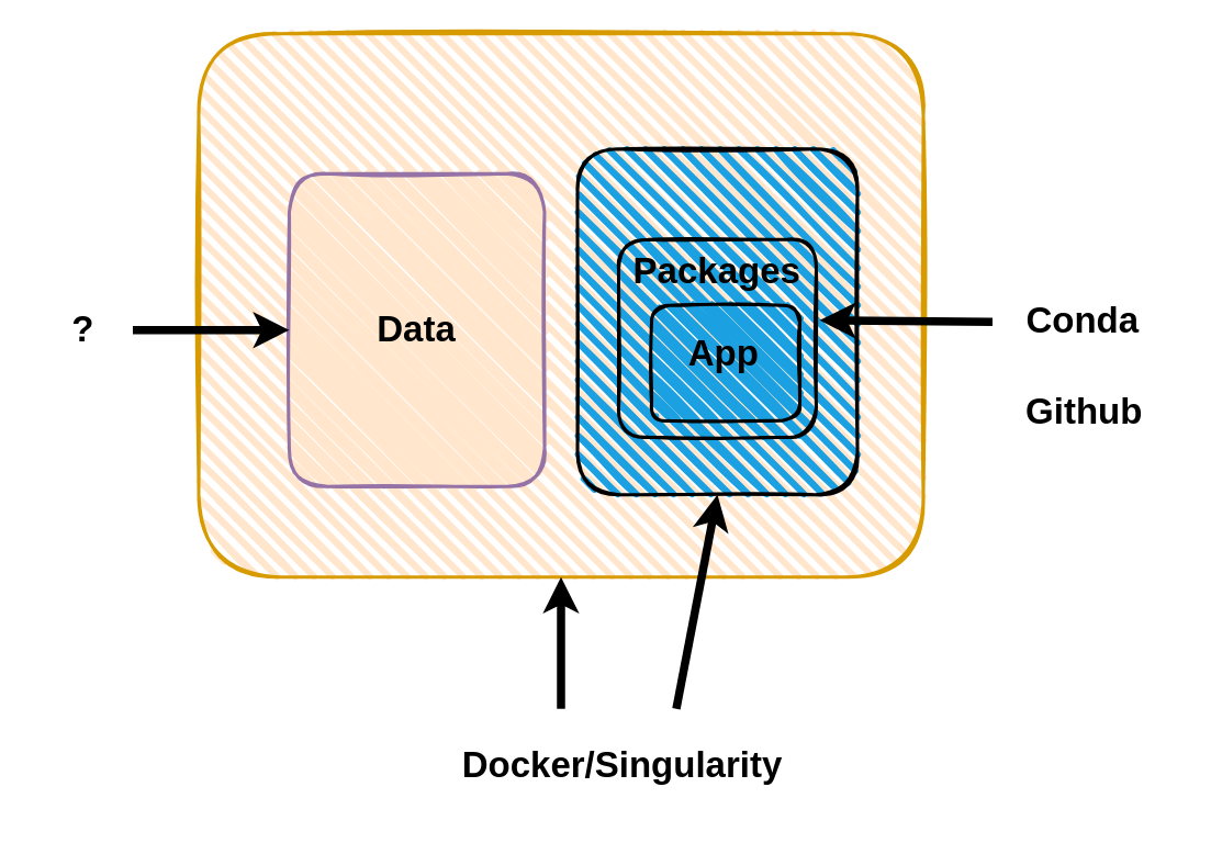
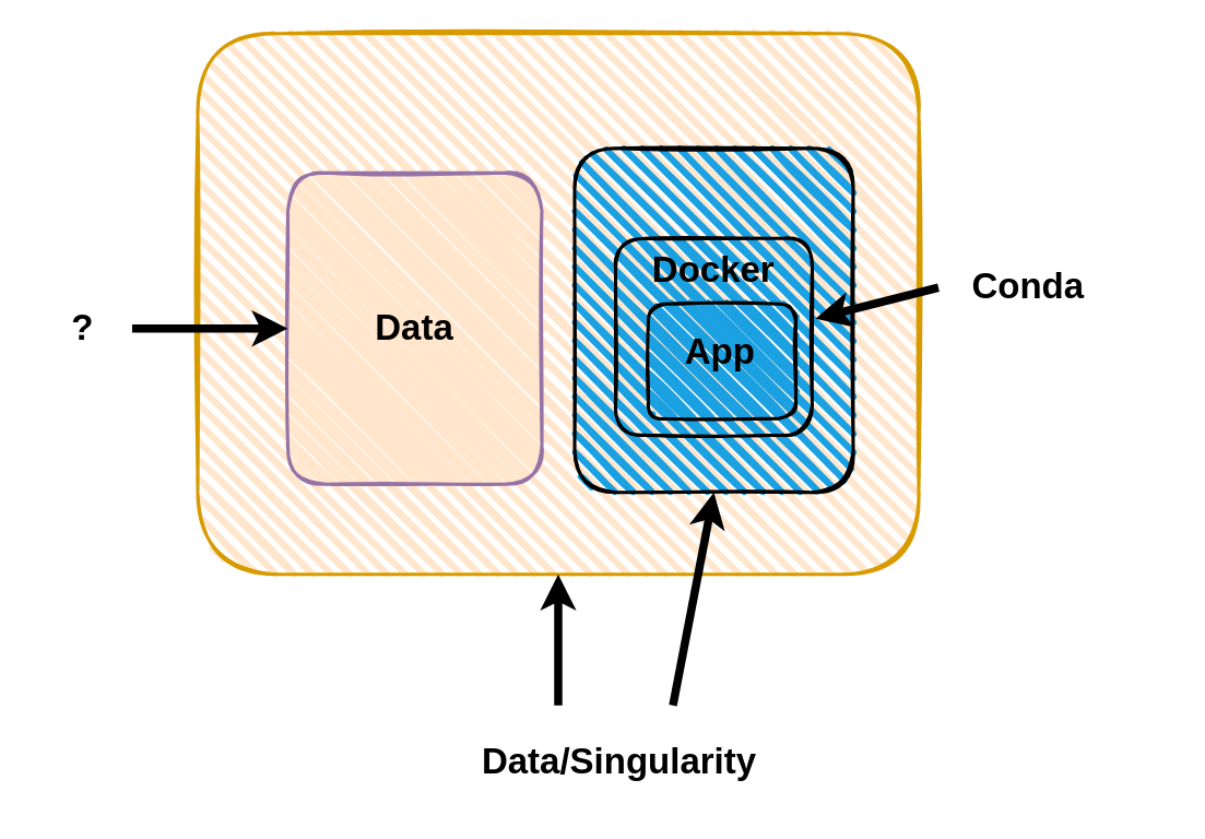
- <mxCell id="6" value="&lt;b&gt;&lt;font style=&quot;font-size: 22px&quot;&gt;Packages&lt;/font&gt;&lt;/b&gt;" style="text;html=1;strokeColor=none;fillColor=none;align=center;verticalAlign=middle;whiteSpace=wrap;rounded=0;" parent="1" vertex="1"><mxGeometry x="365" y="155" width="140" height="20" as="geometry" /></mxCell>
+ <mxCell id="6" value="&lt;b&gt;&lt;font style=&quot;font-size: 22px&quot;&gt;Docker&lt;/font&gt;&lt;/b&gt;" style="text;html=1;strokeColor=none;fillColor=none;align=center;verticalAlign=middle;whiteSpace=wrap;rounded=0;" parent="1" vertex="1"><mxGeometry x="365" y="155" width="140" height="20" as="geometry" /></mxCell>
- <mxCell id="12" value="&lt;b&gt;&lt;font style=&quot;font-size: 22px&quot;&gt;Conda&lt;/font&gt;&lt;/b&gt;" style="text;html=1;strokeColor=none;fillColor=none;align=center;verticalAlign=middle;whiteSpace=wrap;rounded=0;" parent="1" vertex="1"><mxGeometry x="602" y="170" width="110" height="50" as="geometry" /></mxCell>
+ <mxCell id="12" value="&lt;b&gt;&lt;font style=&quot;font-size: 22px&quot;&gt;Conda&lt;/font&gt;&lt;/b&gt;" style="text;html=1;strokeColor=none;fillColor=none;align=center;verticalAlign=middle;whiteSpace=wrap;rounded=0;" parent="1" vertex="1"><mxGeometry x="572" y="150" width="110" height="50" as="geometry" /></mxCell>
- <mxCell id="14" value="&lt;span style=&quot;font-size: 22px&quot;&gt;&lt;b&gt;Github&lt;/b&gt;&lt;/span&gt;" style="text;html=1;strokeColor=none;fillColor=none;align=center;verticalAlign=middle;whiteSpace=wrap;rounded=0;" parent="1" vertex="1"><mxGeometry x="602.96" y="225" width="110" height="50" as="geometry" /></mxCell>
- <mxCell id="9" value="&lt;b&gt;&lt;font style=&quot;font-size: 22px&quot;&gt;Docker/Singularity&lt;/font&gt;&lt;/b&gt;" style="text;html=1;strokeColor=none;fillColor=none;align=center;verticalAlign=middle;whiteSpace=wrap;rounded=0;" parent="1" vertex="1"><mxGeometry x="275" y="440" width="205" height="50" as="geometry" /></mxCell>
+ <mxCell id="9" value="&lt;b&gt;&lt;font style=&quot;font-size: 22px&quot;&gt;Data/Singularity&lt;/font&gt;&lt;/b&gt;" style="text;html=1;strokeColor=none;fillColor=none;align=center;verticalAlign=middle;whiteSpace=wrap;rounded=0;" parent="1" vertex="1"><mxGeometry x="275" y="440" width="205" height="50" as="geometry" /></mxCell>
